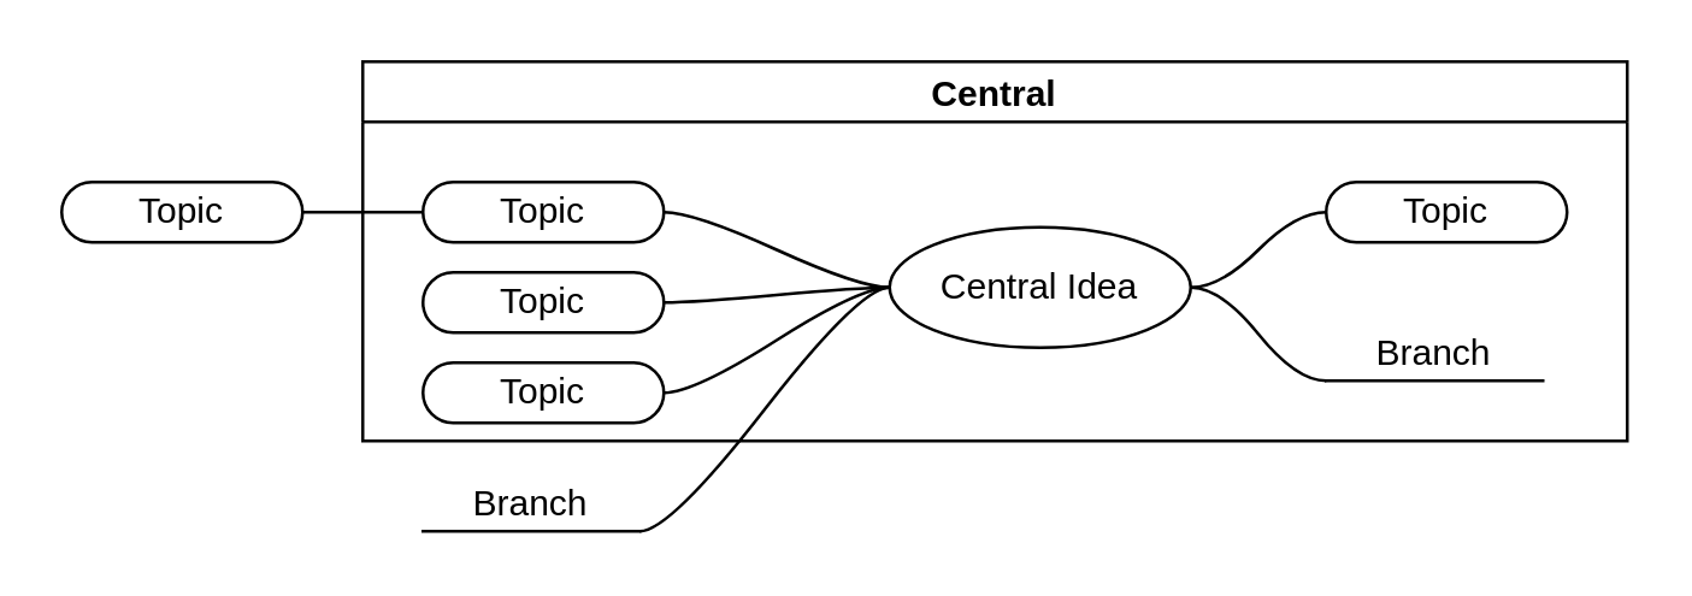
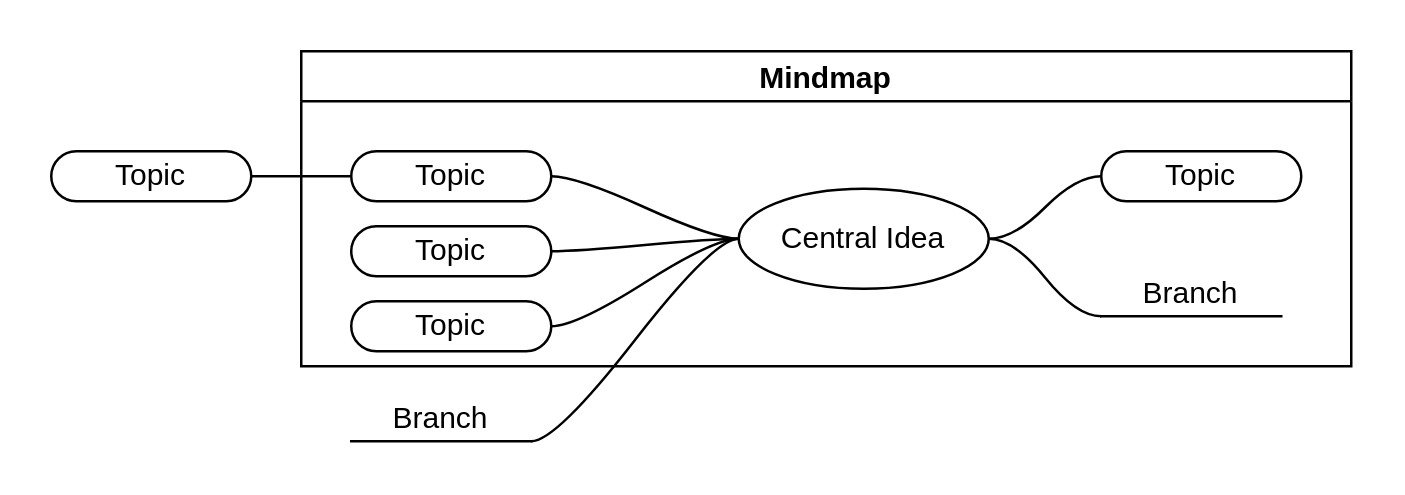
- <mxCell id="2" value="Central" style="swimlane;startSize=20;horizontal=1;containerType=tree;" vertex="1" parent="1"><mxGeometry x="120" y="20" width="420" height="126" as="geometry" /></mxCell>
+ <mxCell id="2" value="Mindmap" style="swimlane;startSize=20;horizontal=1;containerType=tree;" vertex="1" parent="1"><mxGeometry x="120" y="20" width="420" height="126" as="geometry" /></mxCell>
